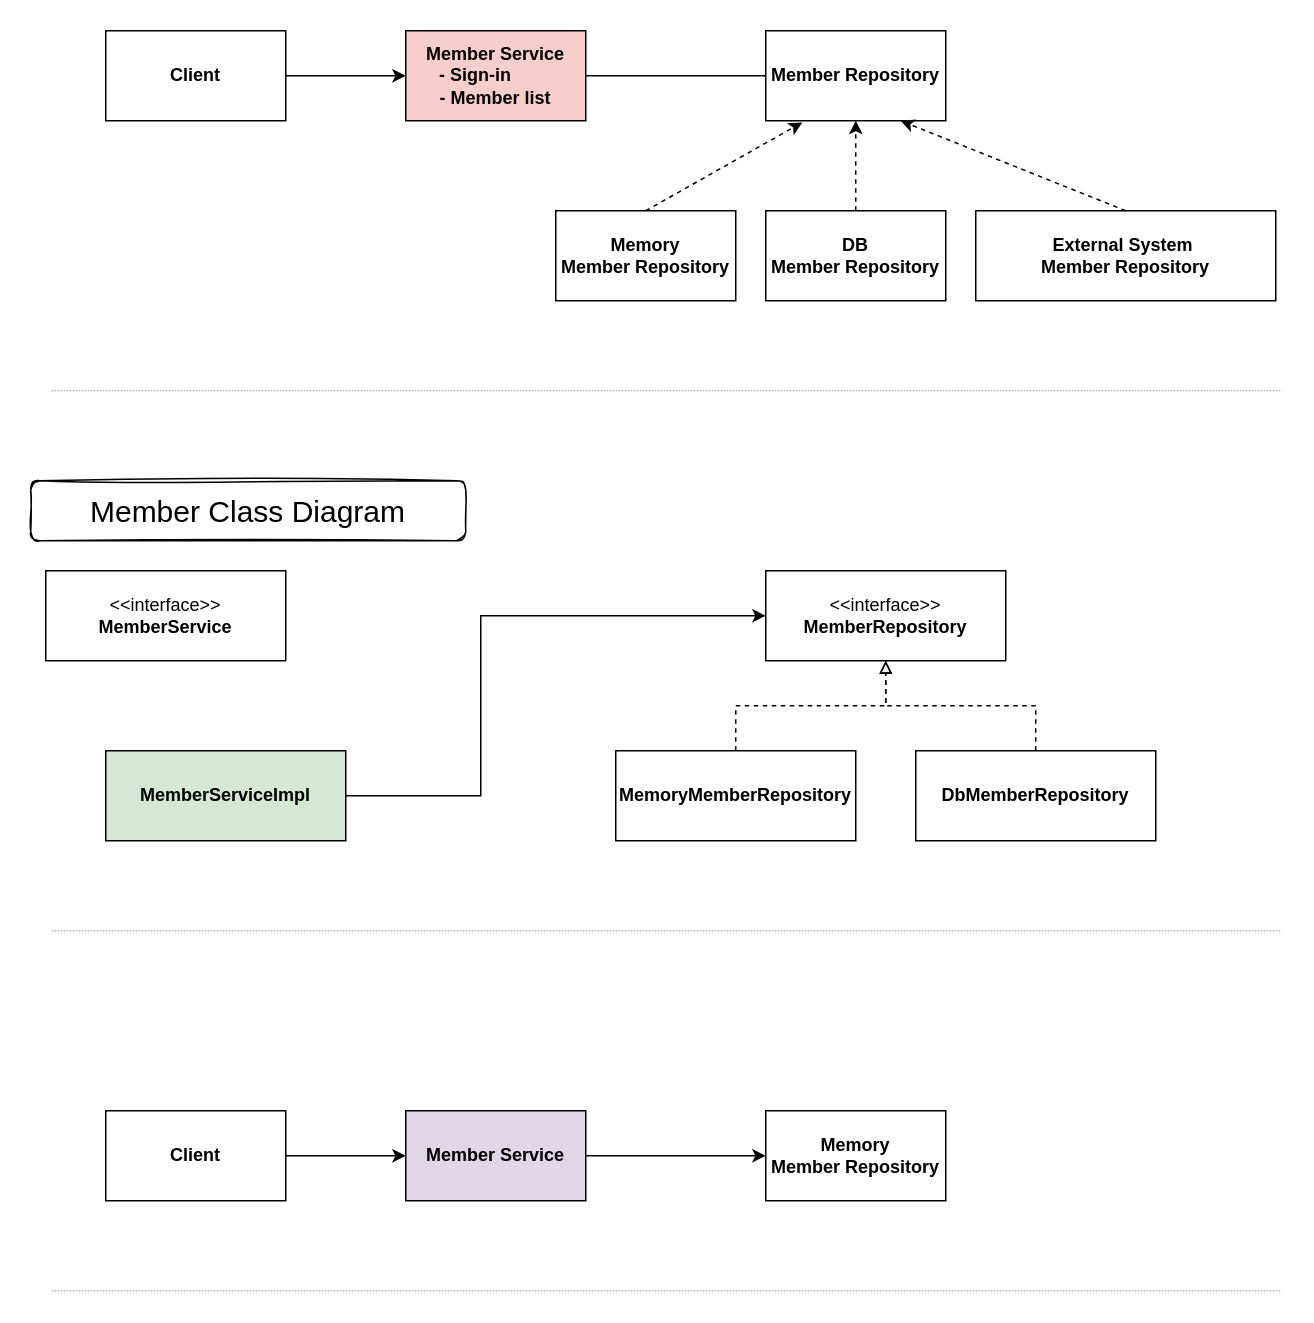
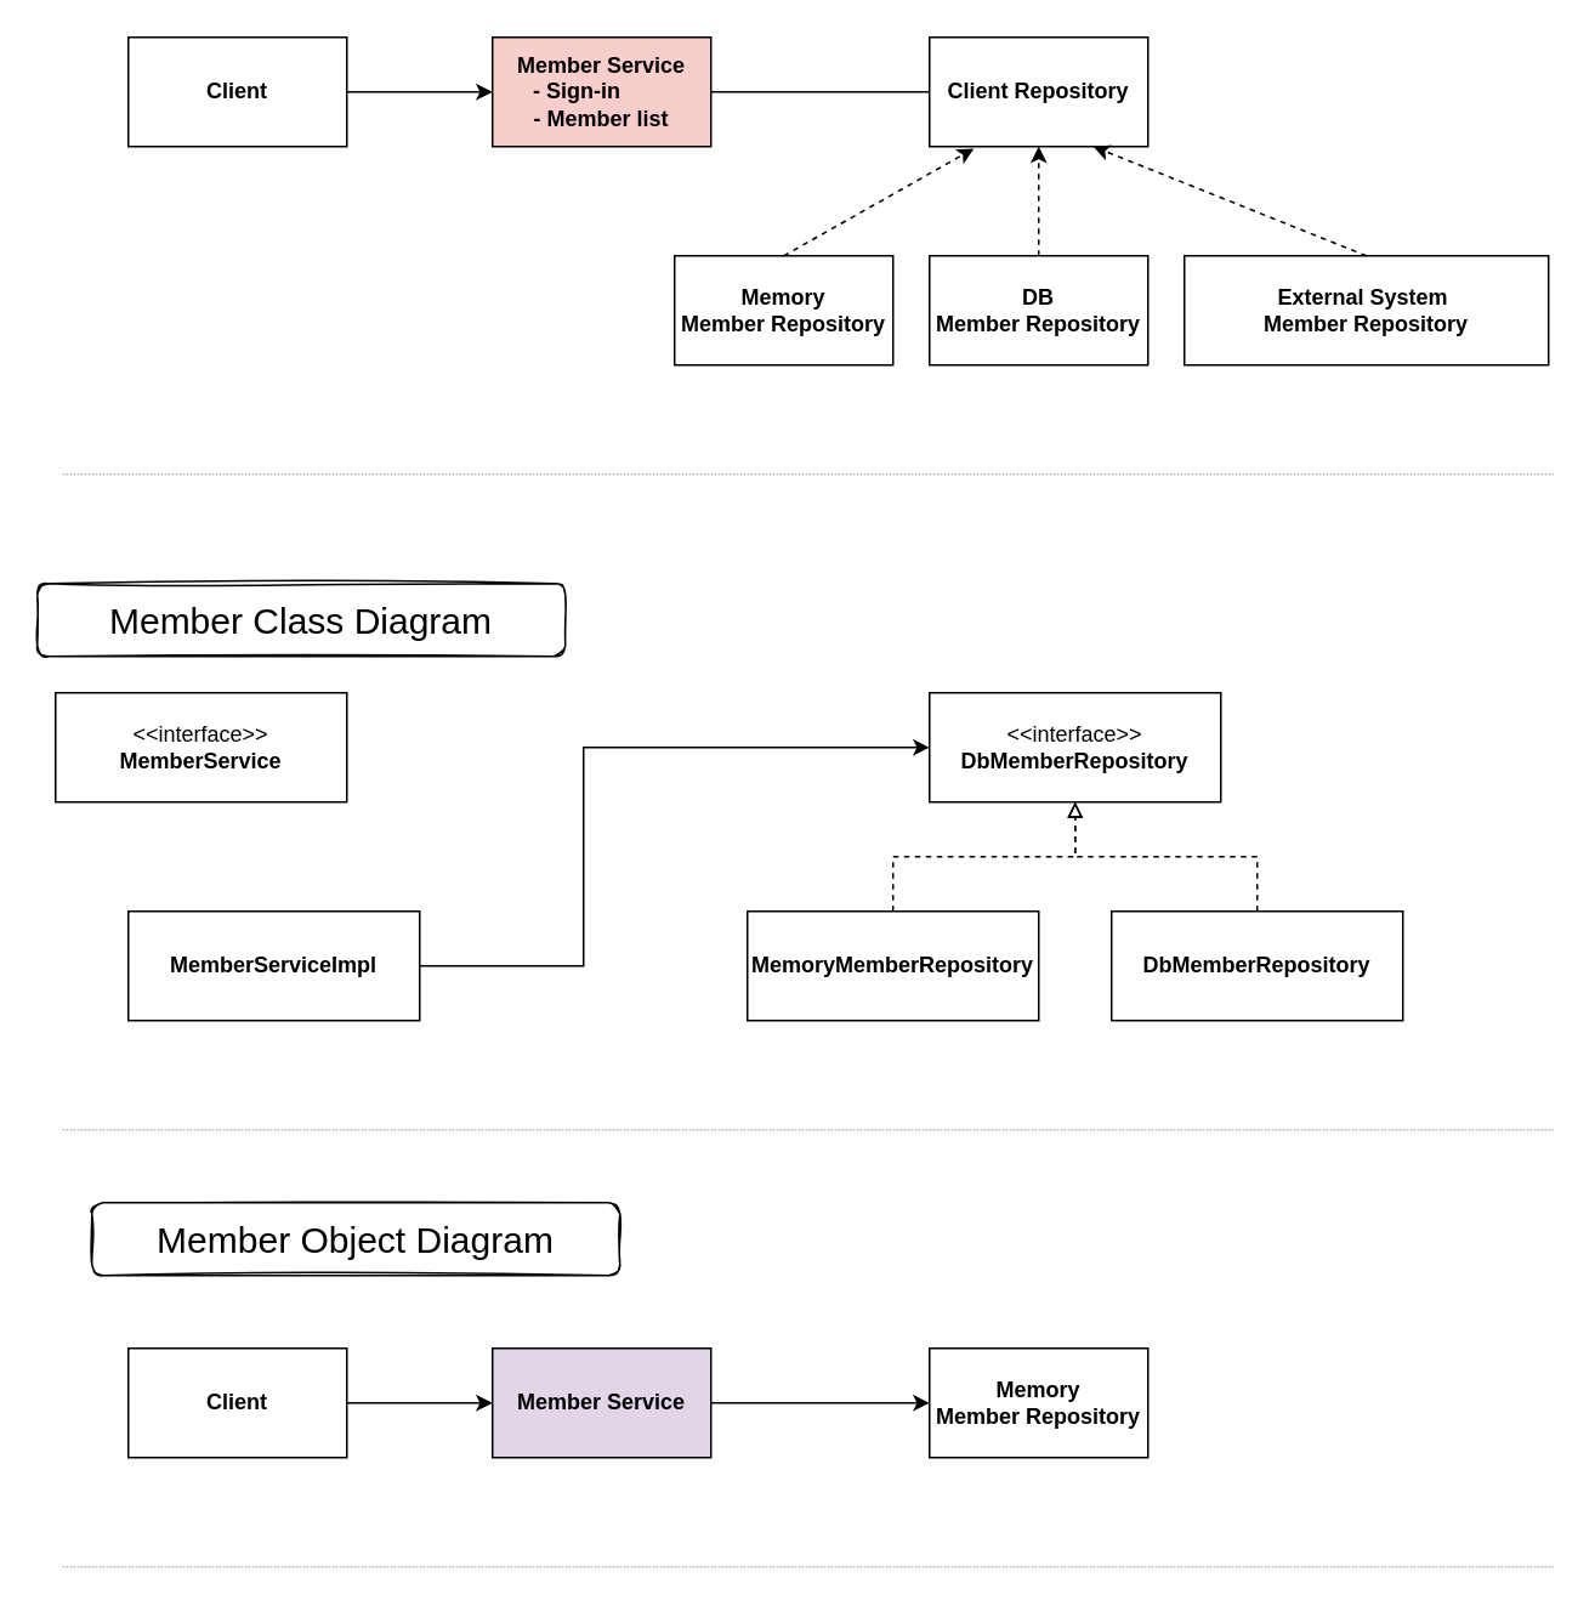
- <mxCell id="6" value="Member Repository" style="rounded=0;whiteSpace=wrap;html=1;fontStyle=1" parent="1" vertex="1"><mxGeometry x="510" y="20" width="120" height="60" as="geometry" /></mxCell>
+ <mxCell id="6" value="Client Repository" style="rounded=0;whiteSpace=wrap;html=1;fontStyle=1" parent="1" vertex="1"><mxGeometry x="510" y="20" width="120" height="60" as="geometry" /></mxCell>
- <mxCell id="19" value="&lt;span style=&quot;font-weight: normal&quot;&gt;&amp;lt;&amp;lt;interface&amp;gt;&amp;gt;&lt;/span&gt;&lt;br&gt;MemberRepository" style="rounded=0;whiteSpace=wrap;html=1;fontStyle=1" parent="1" vertex="1"><mxGeometry x="510" y="380" width="160" height="60" as="geometry" /></mxCell>
+ <mxCell id="19" value="&lt;span style=&quot;font-weight: normal&quot;&gt;&amp;lt;&amp;lt;interface&amp;gt;&amp;gt;&lt;/span&gt;&lt;br&gt;DbMemberRepository" style="rounded=0;whiteSpace=wrap;html=1;fontStyle=1" parent="1" vertex="1"><mxGeometry x="510" y="380" width="160" height="60" as="geometry" /></mxCell>
- <mxCell id="17" value="MemberServiceImpl" style="rounded=0;whiteSpace=wrap;html=1;fontStyle=1;fillColor=#d5e8d4;" parent="1" vertex="1"><mxGeometry x="70" y="500" width="160" height="60" as="geometry" /></mxCell>
+ <mxCell id="17" value="MemberServiceImpl" style="rounded=0;whiteSpace=wrap;html=1;fontStyle=1" parent="1" vertex="1"><mxGeometry x="70" y="500" width="160" height="60" as="geometry" /></mxCell>
+ <mxCell id="26" value="Member Object Diagram" style="rounded=1;whiteSpace=wrap;html=1;fontSize=20;fillColor=default;gradientColor=none;shadow=0;sketch=1;glass=0;" parent="1" vertex="1"><mxGeometry x="50" y="660" width="290" height="40" as="geometry" /></mxCell>
